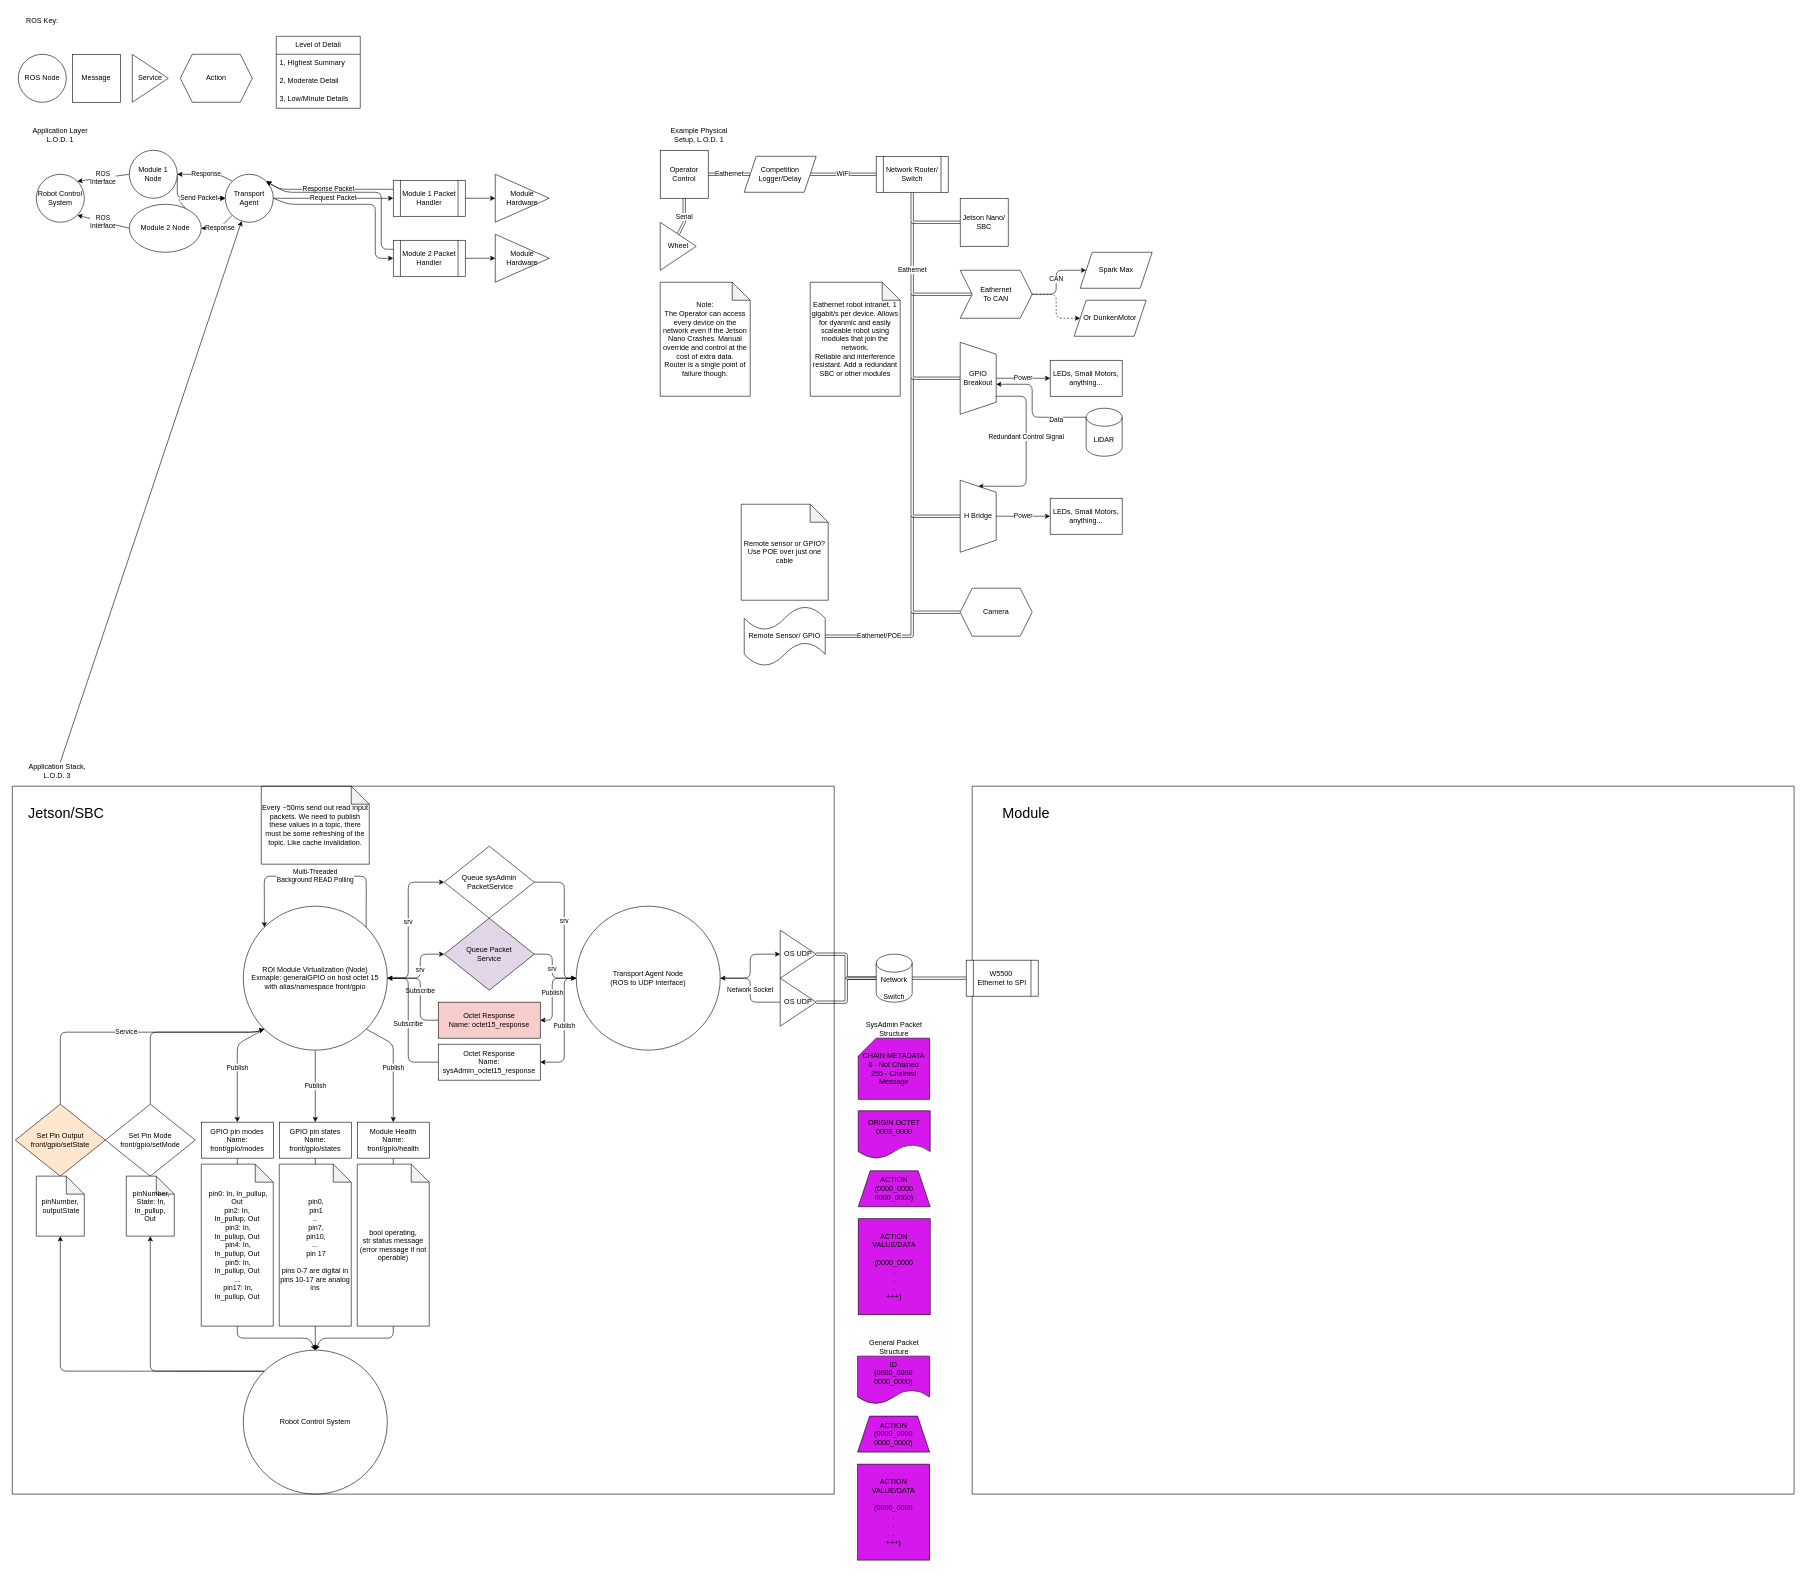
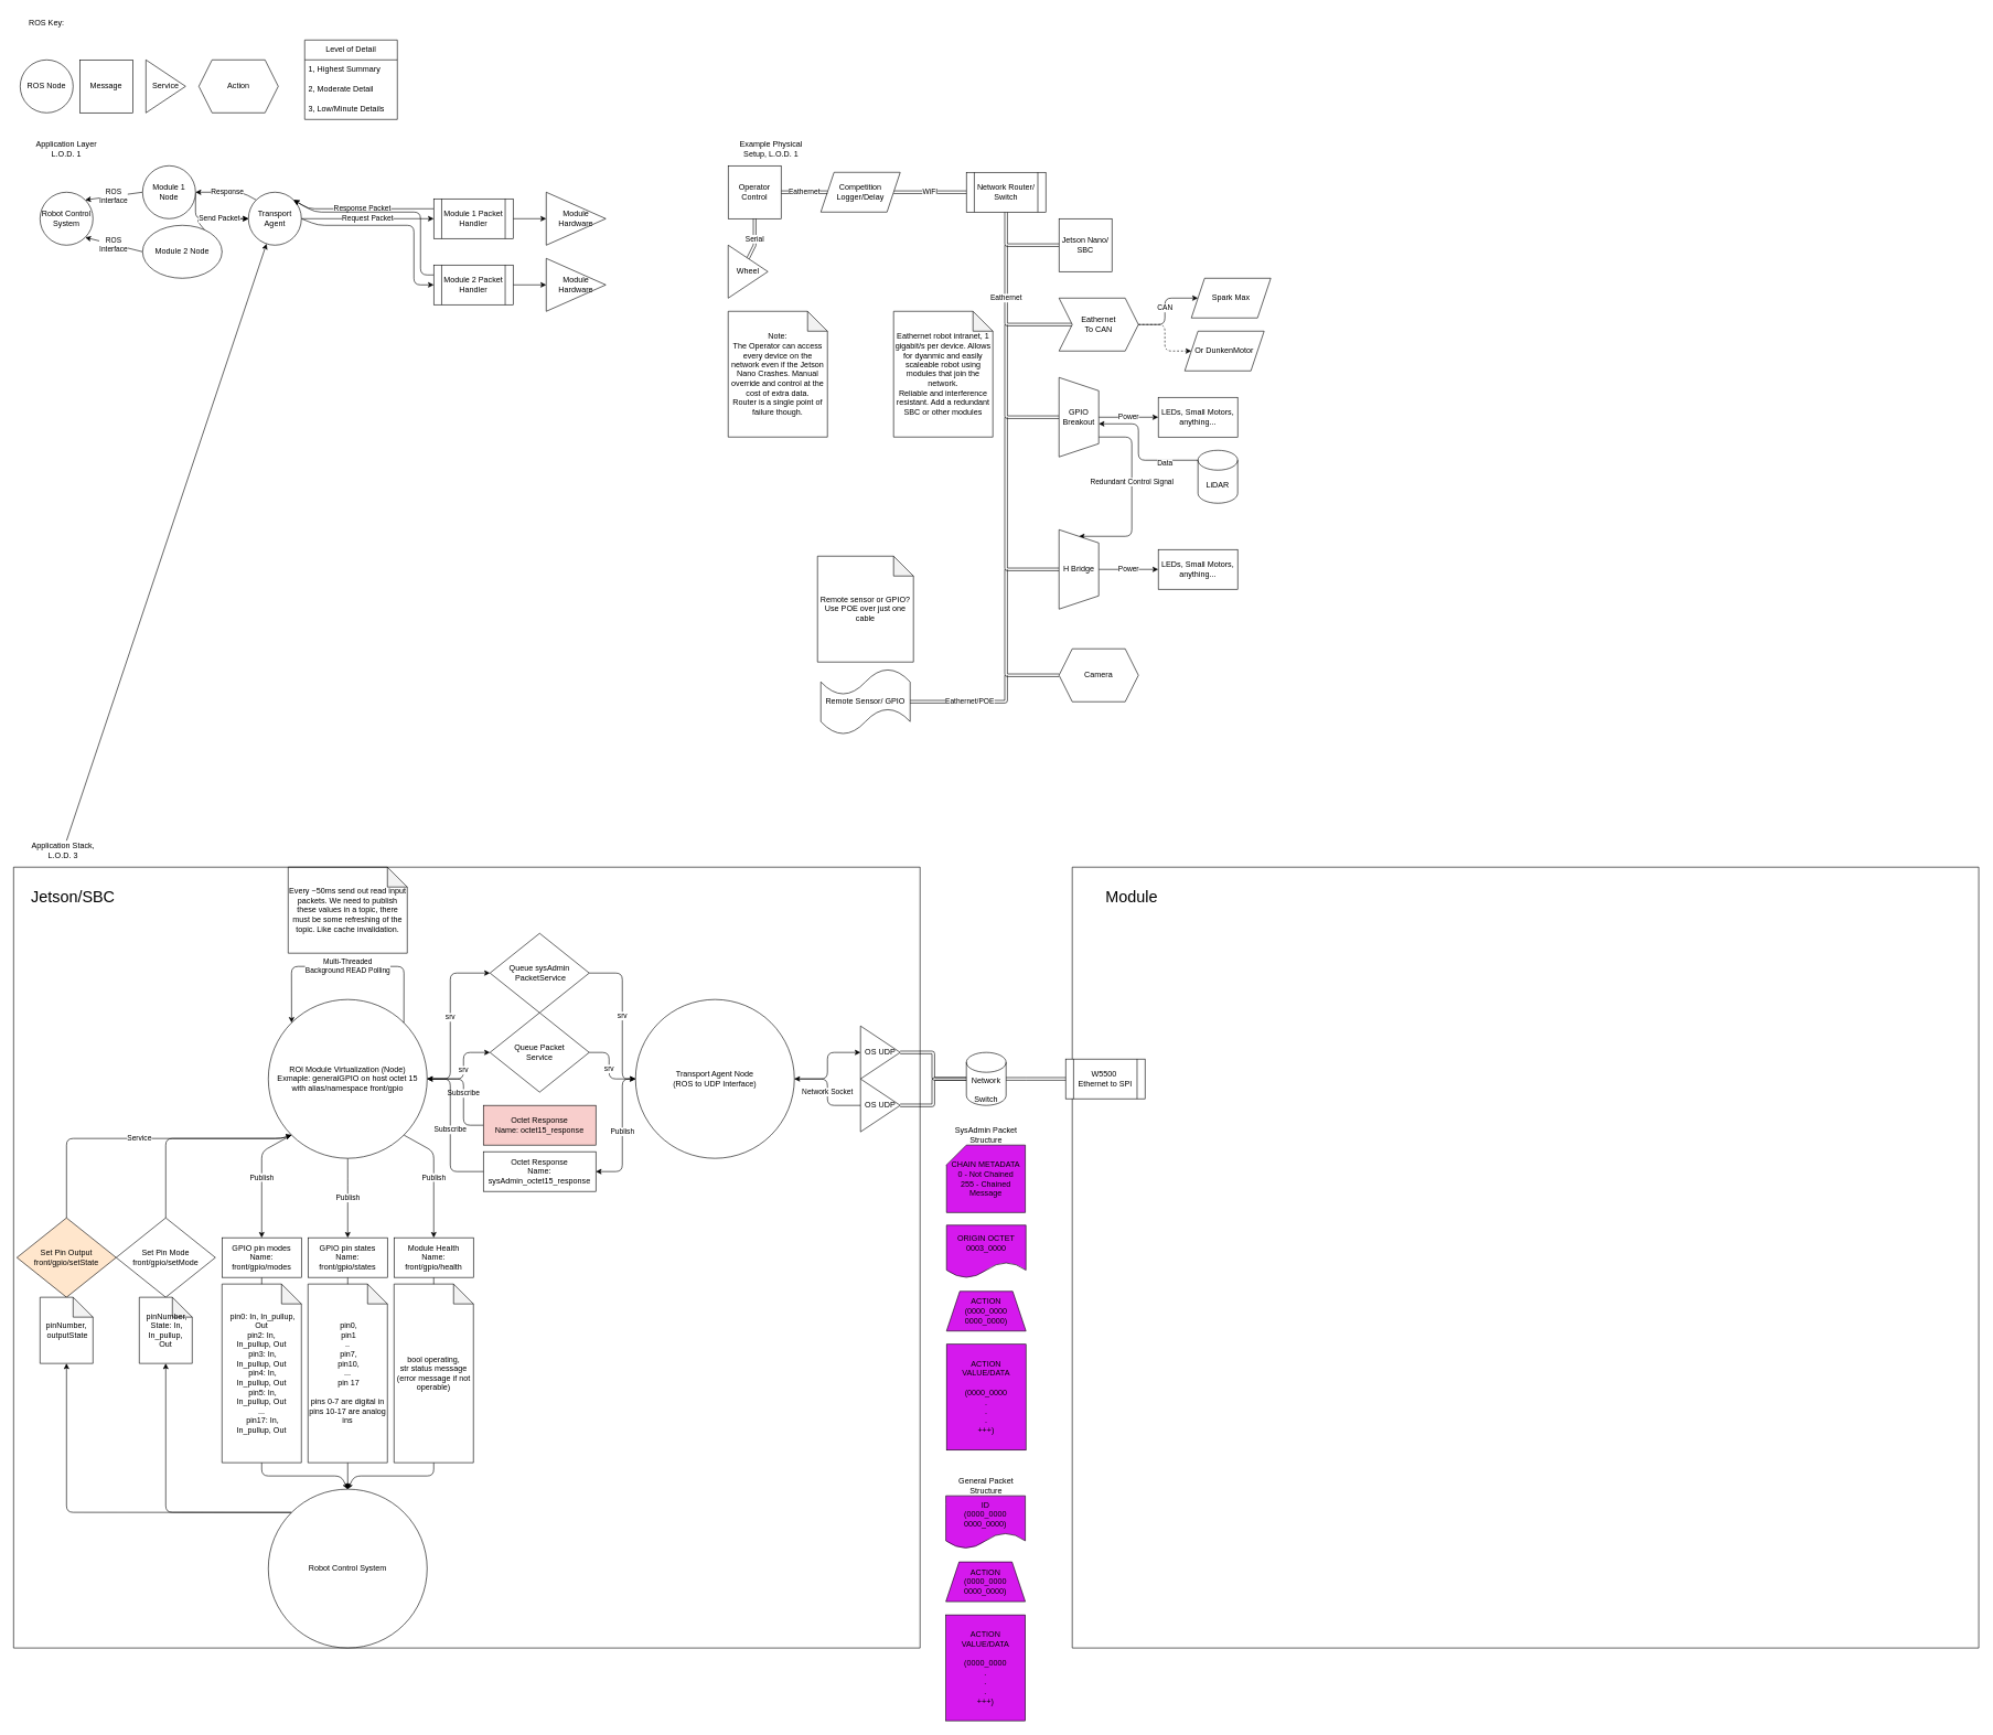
- <mxCell id="10" value="Response" style="edgeStyle=none;html=1;exitX=0;exitY=1;exitDx=0;exitDy=0;entryX=1;entryY=0.5;entryDx=0;entryDy=0;" edge="1" parent="1" source="13" target="8"><mxGeometry relative="1" as="geometry"><Array as="points"><mxPoint x="365" y="380" /></Array></mxGeometry></mxCell>
- <mxCell id="99" value="Queue Packet&lt;br&gt;Service" style="rhombus;whiteSpace=wrap;html=1;fillColor=#e1d5e7;" vertex="1" parent="1"><mxGeometry x="740" y="1530" width="150" height="120" as="geometry" /></mxCell>
+ <mxCell id="99" value="Queue Packet&lt;br&gt;Service" style="rhombus;whiteSpace=wrap;html=1;" vertex="1" parent="1"><mxGeometry x="740" y="1530" width="150" height="120" as="geometry" /></mxCell>
- <mxCell id="94" value="Publish" style="edgeStyle=none;html=1;exitX=0;exitY=0.5;exitDx=0;exitDy=0;entryX=1;entryY=0.5;entryDx=0;entryDy=0;" edge="1" parent="1" source="97" target="73"><mxGeometry relative="1" as="geometry"><Array as="points"><mxPoint x="920" y="1630" /><mxPoint x="920" y="1700" /></Array></mxGeometry></mxCell>
